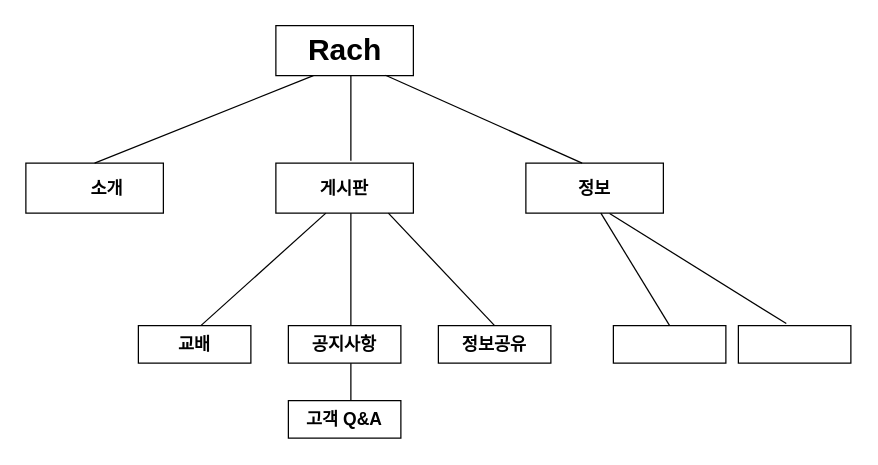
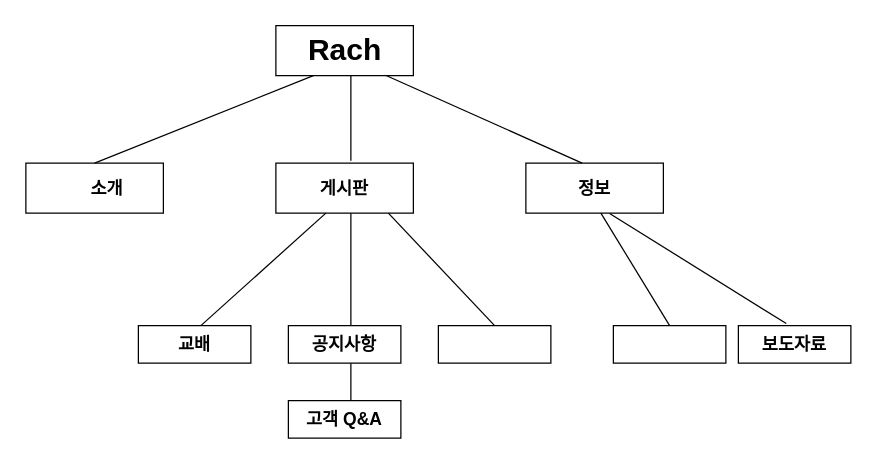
- <mxCell id="15" value="&lt;b&gt;&lt;font style=&quot;font-size: 14px&quot;&gt;정보공유&lt;/font&gt;&lt;/b&gt;" style="text;html=1;strokeColor=none;fillColor=none;align=center;verticalAlign=middle;whiteSpace=wrap;rounded=0;" vertex="1" parent="1"><mxGeometry x="360" y="265" width="70" height="20" as="geometry" /></mxCell>
+ <mxCell id="28" value="&lt;span style=&quot;font-size: 14px&quot;&gt;&lt;b&gt;보도자료&lt;br&gt;&lt;/b&gt;&lt;/span&gt;" style="text;html=1;strokeColor=none;fillColor=none;align=center;verticalAlign=middle;whiteSpace=wrap;rounded=0;" vertex="1" parent="1"><mxGeometry x="600" y="265" width="70" height="20" as="geometry" /></mxCell>
